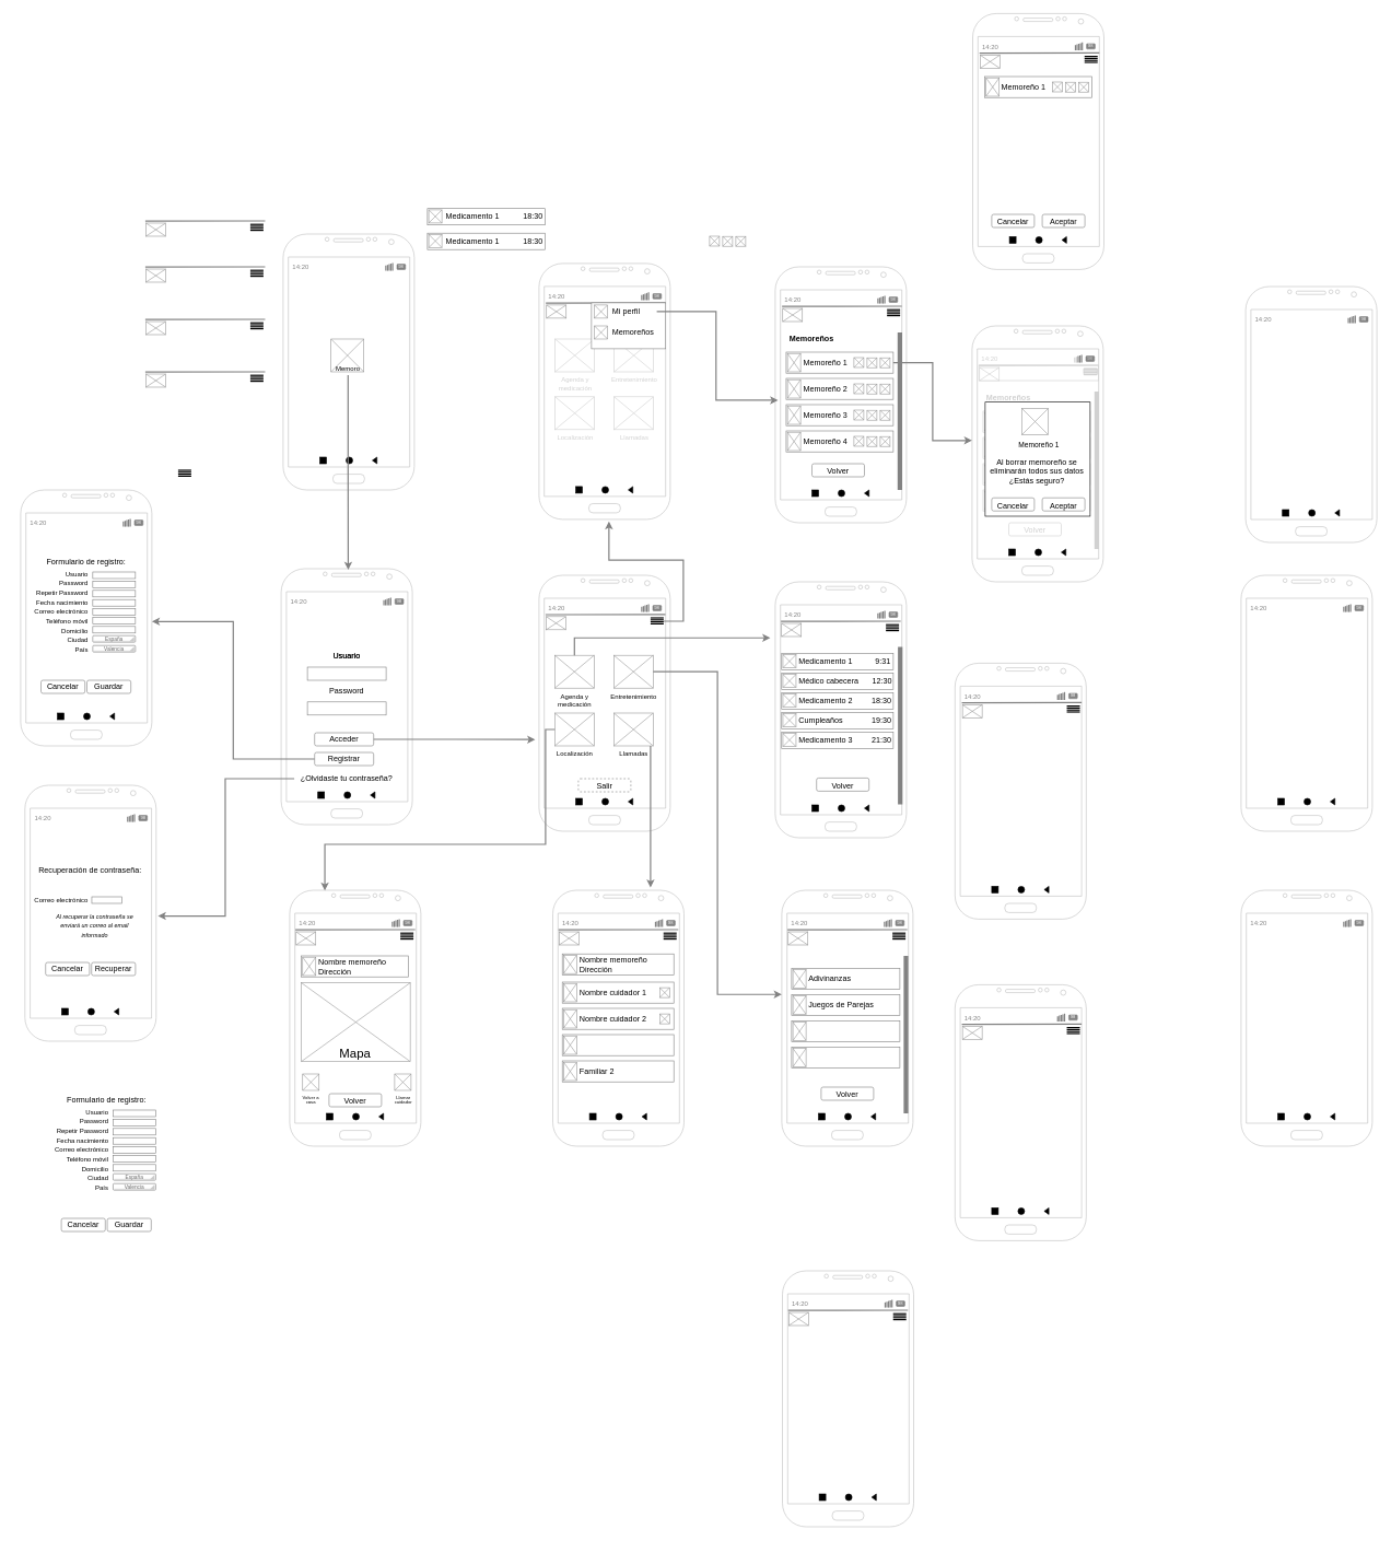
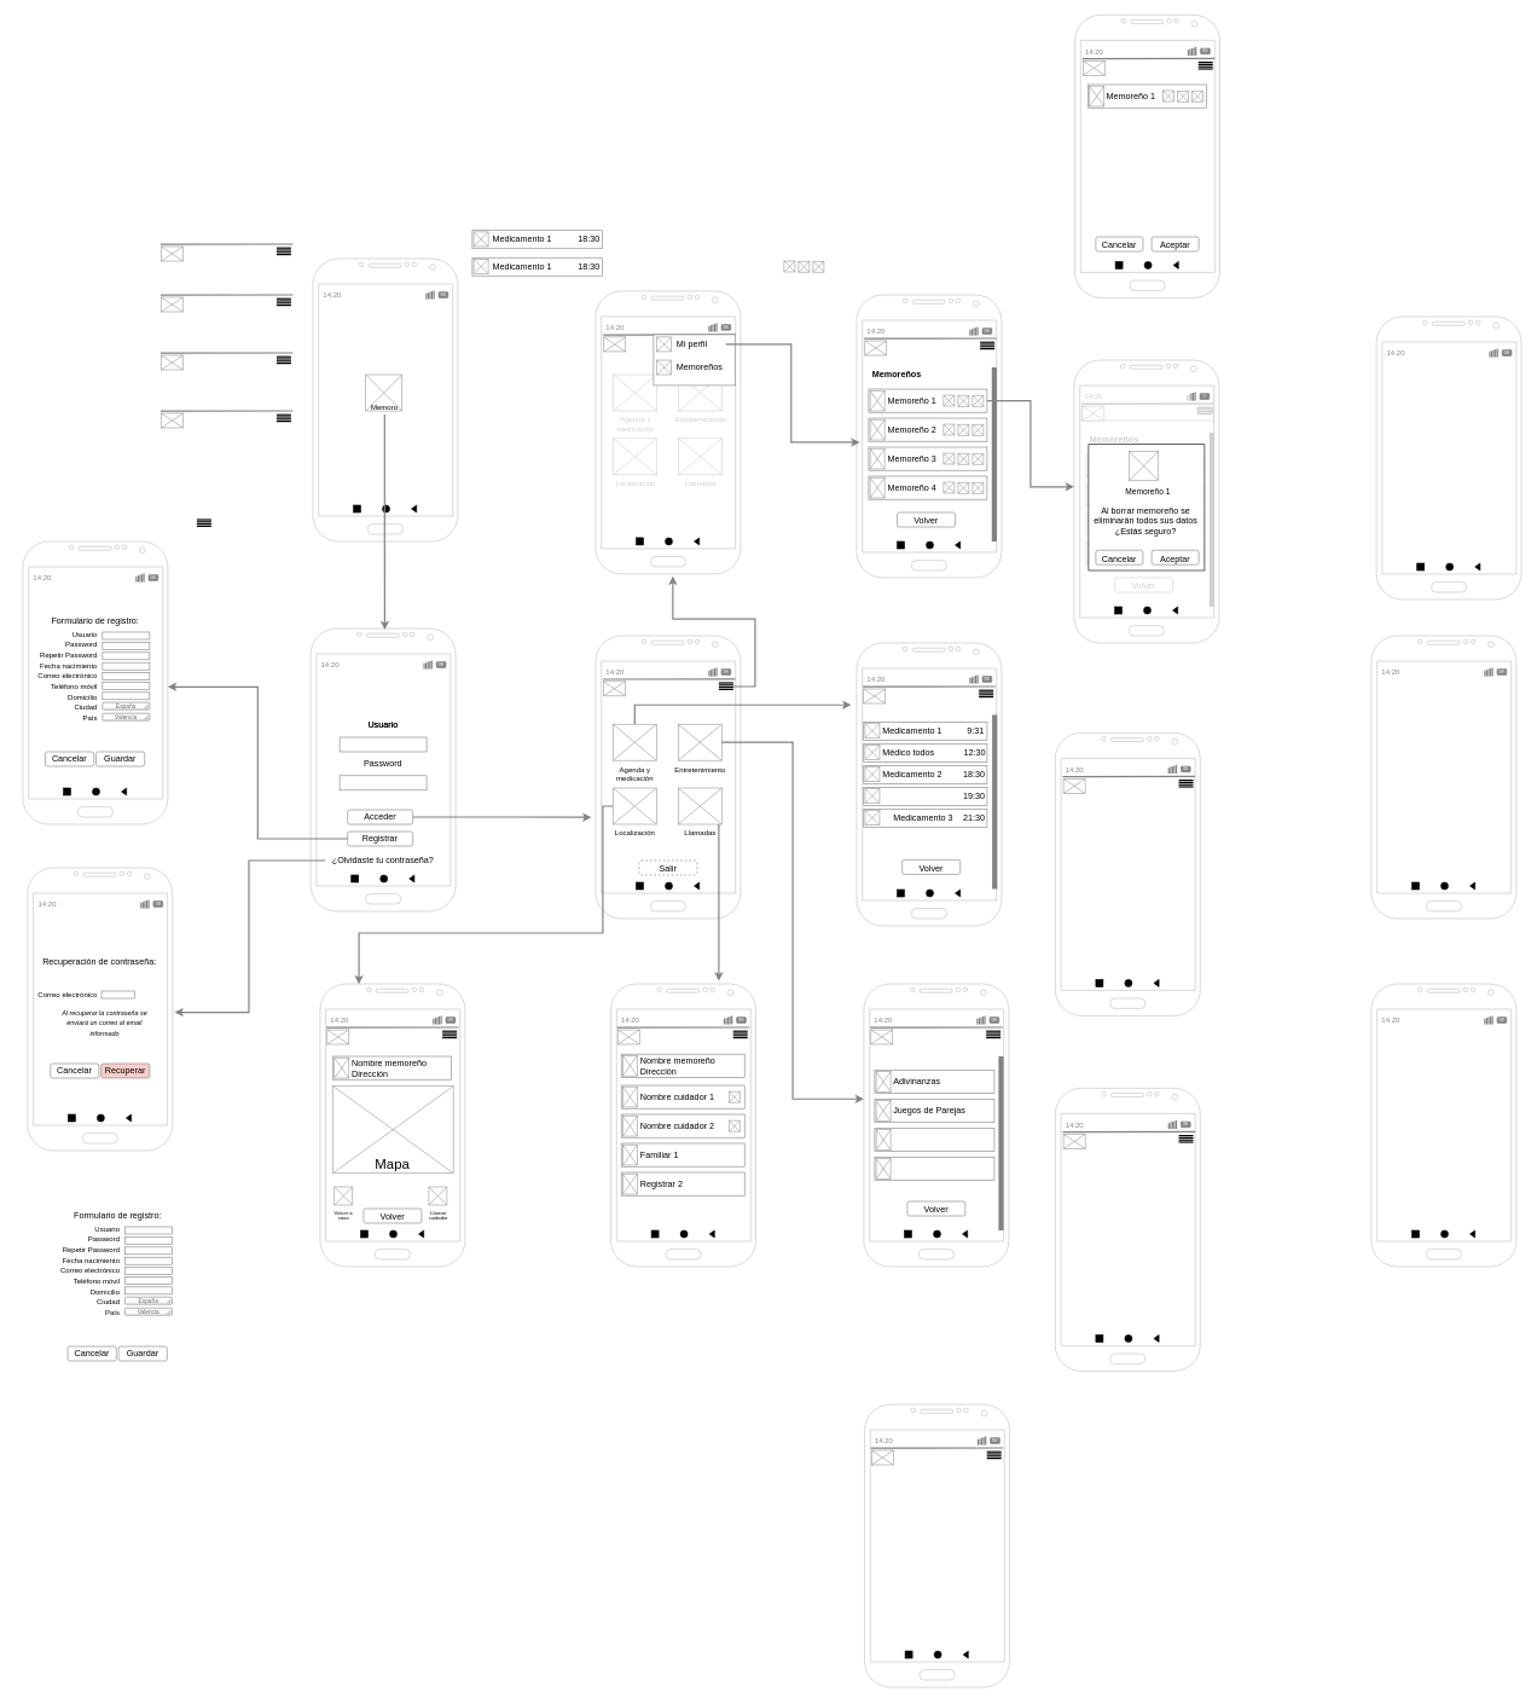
- <mxCell id="613" value="Médico cabecera" style="text;html=1;strokeColor=none;fillColor=none;align=left;verticalAlign=middle;whiteSpace=wrap;rounded=0;fontSize=12;fontColor=#000000;" parent="579" vertex="1"><mxGeometry x="33.75" y="141" width="96.25" height="20" as="geometry" /></mxCell>
+ <mxCell id="613" value="Médico todos" style="text;html=1;strokeColor=none;fillColor=none;align=left;verticalAlign=middle;whiteSpace=wrap;rounded=0;fontSize=12;fontColor=#000000;" parent="579" vertex="1"><mxGeometry x="33.75" y="141" width="96.25" height="20" as="geometry" /></mxCell>
- <mxCell id="621" value="Cumpleaños" style="text;html=1;strokeColor=none;fillColor=none;align=left;verticalAlign=middle;whiteSpace=wrap;rounded=0;fontSize=12;fontColor=#000000;" parent="579" vertex="1"><mxGeometry x="33.75" y="201" width="90" height="20" as="geometry" /></mxCell>
- <mxCell id="625" value="Medicamento 3" style="text;html=1;strokeColor=none;fillColor=none;align=left;verticalAlign=middle;whiteSpace=wrap;rounded=0;fontSize=12;fontColor=#000000;" parent="579" vertex="1"><mxGeometry x="33.75" y="231" width="90" height="20" as="geometry" /></mxCell>
+ <mxCell id="625" value="Medicamento 3" style="text;html=1;strokeColor=none;fillColor=none;align=left;verticalAlign=middle;whiteSpace=wrap;rounded=0;fontSize=12;fontColor=#000000;" parent="579" vertex="1"><mxGeometry x="48.75" y="231" width="90" height="20" as="geometry" /></mxCell>
- <mxCell id="25" value="Recuperar" style="rounded=1;whiteSpace=wrap;html=1;strokeColor=#828282;fillColor=#FFFFFF;fontSize=12;fontColor=#000000;align=center;" parent="21" vertex="1"><mxGeometry x="84.69" y="150" width="67" height="20" as="geometry" /></mxCell>
+ <mxCell id="25" value="Recuperar" style="rounded=1;whiteSpace=wrap;html=1;strokeColor=#828282;fillColor=#f8cecc;fontSize=12;fontColor=#000000;align=center;" parent="21" vertex="1"><mxGeometry x="84.69" y="150" width="67" height="20" as="geometry" /></mxCell>
+ <mxCell id="529" value="Familiar 1" style="text;html=1;strokeColor=none;fillColor=none;align=left;verticalAlign=middle;whiteSpace=wrap;rounded=0;fontSize=12;fontColor=#000000;" parent="493" vertex="1"><mxGeometry x="38.5" y="222" width="139.5" height="28" as="geometry" /></mxCell>
- <mxCell id="532" value="Familiar 2" style="text;html=1;strokeColor=none;fillColor=none;align=left;verticalAlign=middle;whiteSpace=wrap;rounded=0;fontSize=12;fontColor=#000000;" parent="493" vertex="1"><mxGeometry x="38.5" y="262" width="139.5" height="28" as="geometry" /></mxCell>
+ <mxCell id="532" value="Registrar 2" style="text;html=1;strokeColor=none;fillColor=none;align=left;verticalAlign=middle;whiteSpace=wrap;rounded=0;fontSize=12;fontColor=#000000;" parent="493" vertex="1"><mxGeometry x="38.5" y="262" width="139.5" height="28" as="geometry" /></mxCell>
- <mxCell id="575" value="&lt;font color=&quot;#000000&quot;&gt;Llamar &lt;br&gt;cuidador&lt;/font&gt;" style="verticalLabelPosition=bottom;shadow=0;dashed=0;align=center;html=1;verticalAlign=top;strokeWidth=1;shape=mxgraph.mockup.graphics.simpleIcon;strokeColor=#999999;fillColor=#FFFFFF;fontSize=7;fontColor=#FFFFFF;" parent="541" vertex="1"><mxGeometry x="160" y="280" width="25" height="25" as="geometry" /></mxCell>
+ <mxCell id="575" value="&lt;font color=&quot;#000000&quot;&gt;Llamar &lt;br&gt;cuidador&lt;/font&gt;" style="verticalLabelPosition=bottom;shadow=0;dashed=0;align=center;html=1;verticalAlign=top;strokeWidth=1;shape=mxgraph.mockup.graphics.simpleIcon;strokeColor=#999999;fillColor=#FFFFFF;fontSize=7;fontColor=#FFFFFF;" parent="541" vertex="1"><mxGeometry x="150" y="280" width="25" height="25" as="geometry" /></mxCell>
